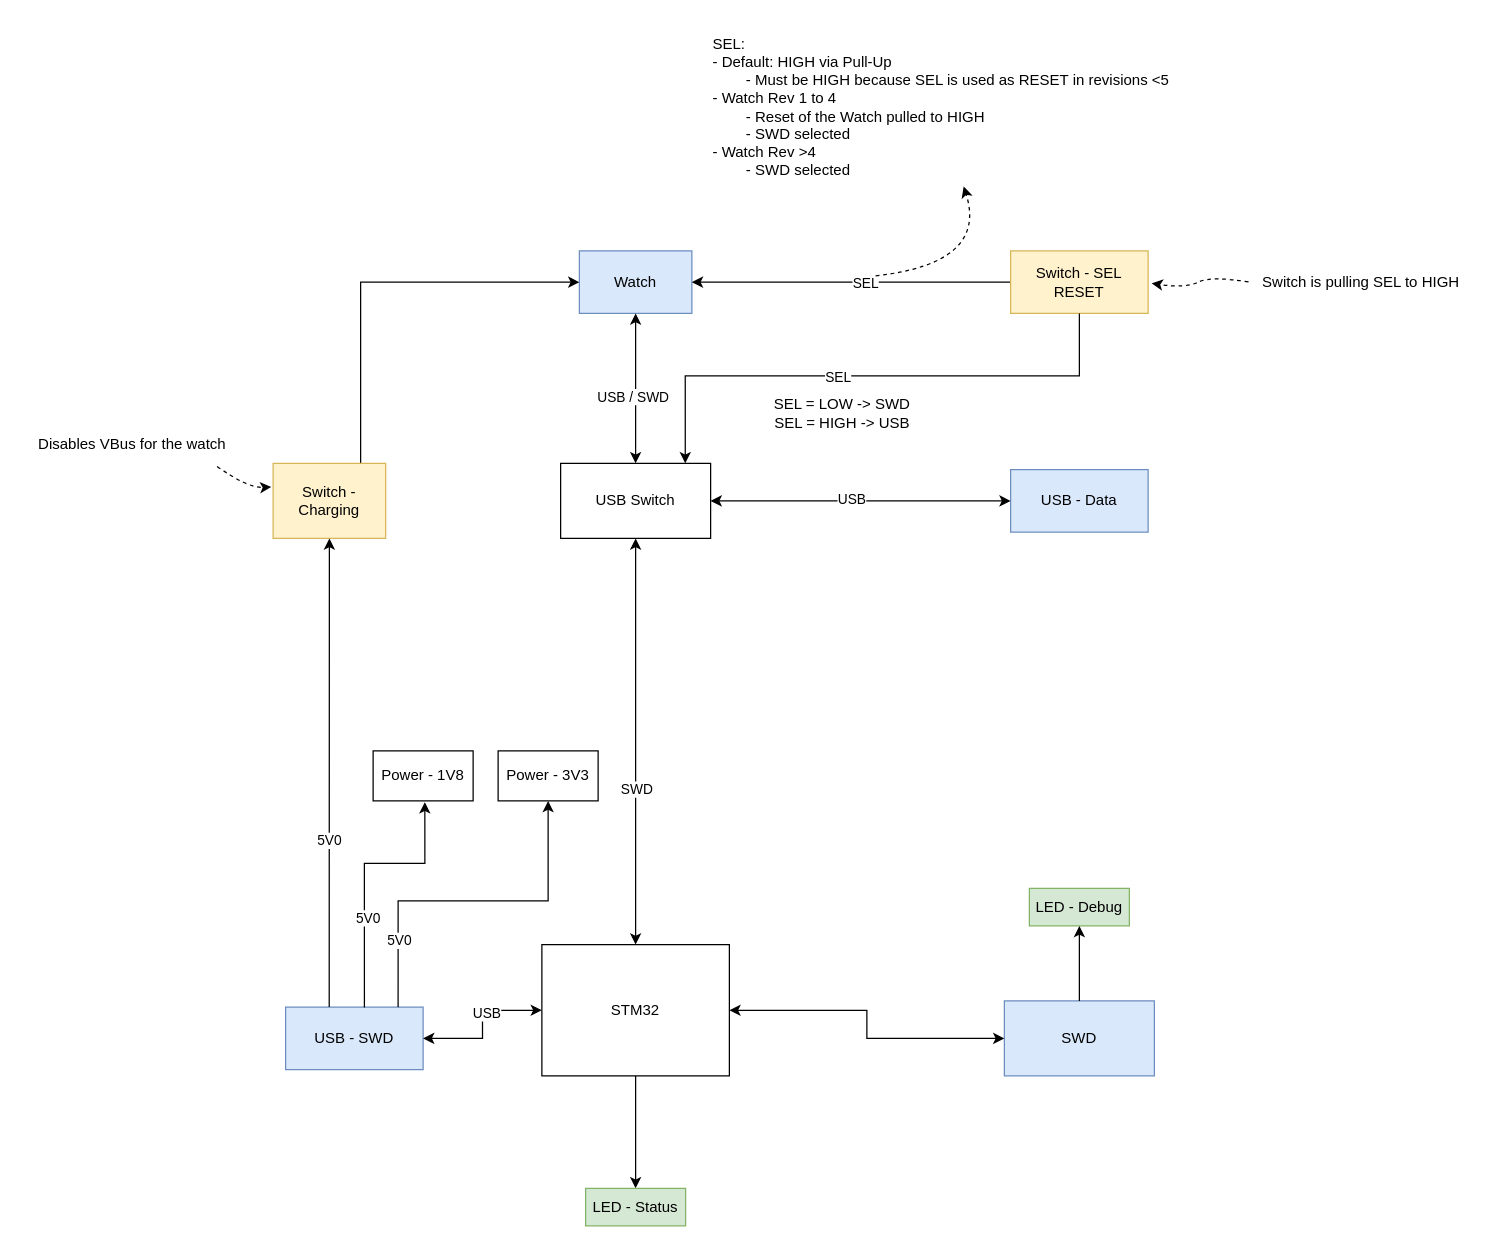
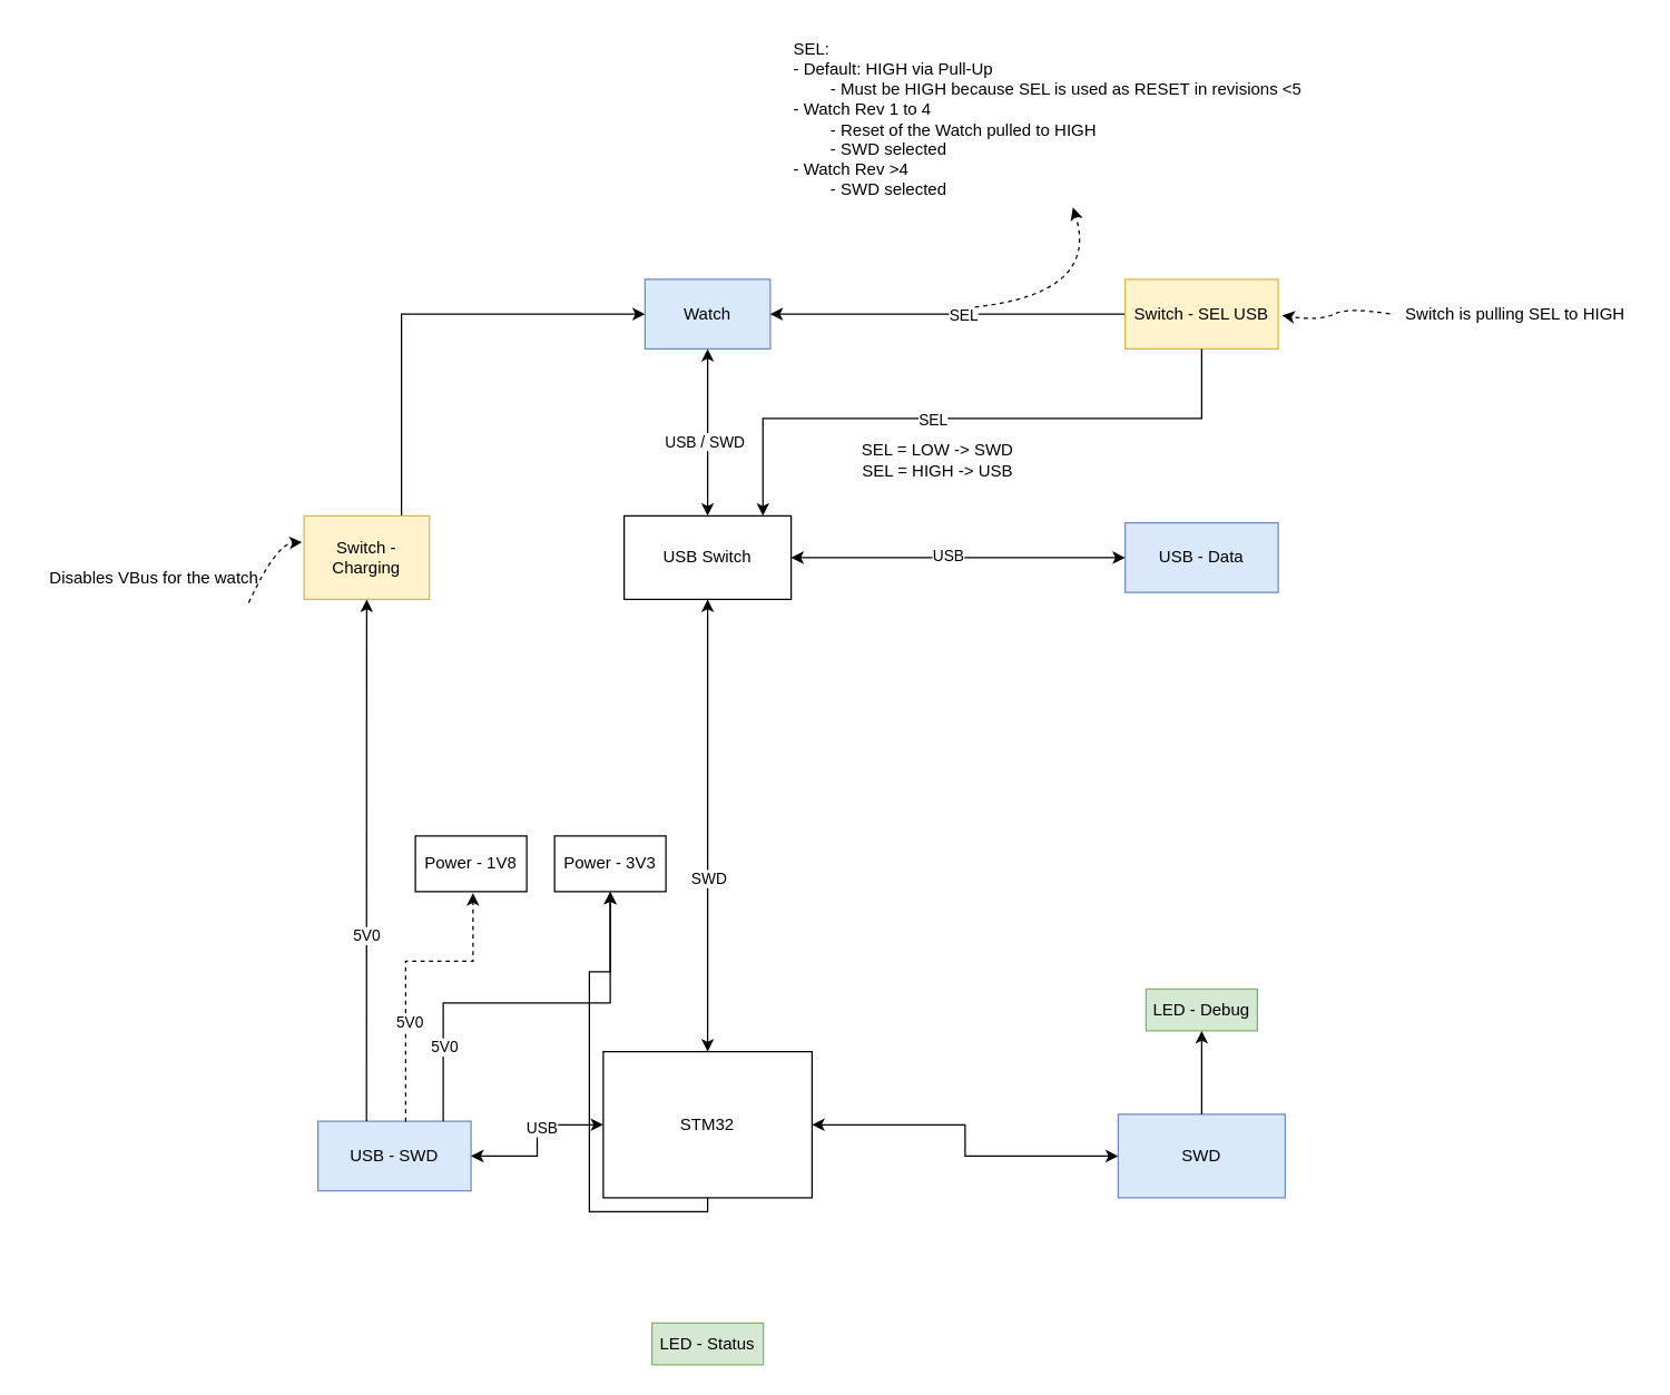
- <mxCell id="19" value="Switch - SEL RESET" style="rounded=0;whiteSpace=wrap;html=1;fillColor=#fff2cc;strokeColor=#d6b656;" parent="1" vertex="1"><mxGeometry x="808" y="200" width="110" height="50" as="geometry" /></mxCell>
+ <mxCell id="19" value="Switch - SEL USB" style="rounded=0;whiteSpace=wrap;html=1;fillColor=#fff2cc;strokeColor=#d6b656;" parent="1" vertex="1"><mxGeometry x="808" y="200" width="110" height="50" as="geometry" /></mxCell>
- <mxCell id="41" value="Disables VBus for the watch" style="text;html=1;align=center;verticalAlign=middle;resizable=0;points=[];autosize=1;strokeColor=none;fillColor=none;" parent="1" vertex="1"><mxGeometry x="20" y="340" width="170" height="30" as="geometry" /></mxCell>
+ <mxCell id="41" value="Disables VBus for the watch" style="text;html=1;align=center;verticalAlign=middle;resizable=0;points=[];autosize=1;strokeColor=none;fillColor=none;" parent="1" vertex="1"><mxGeometry x="25" y="400" width="170" height="30" as="geometry" /></mxCell>
- <mxCell id="24" value="" style="endArrow=classic;html=1;rounded=0;edgeStyle=orthogonalEdgeStyle;exitX=0.573;exitY=0.006;exitDx=0;exitDy=0;exitPerimeter=0;entryX=0.517;entryY=1.025;entryDx=0;entryDy=0;entryPerimeter=0;" parent="1" source="5" target="20" edge="1"><mxGeometry width="50" height="50" relative="1" as="geometry"><mxPoint x="298" y="800" as="sourcePoint" /><mxPoint x="338" y="640" as="targetPoint" /><Array as="points"><mxPoint x="291" y="690" /><mxPoint x="339" y="690" /><mxPoint x="339" y="641" /><mxPoint x="339" y="641" /></Array></mxGeometry></mxCell>
+ <mxCell id="24" value="" style="endArrow=classic;html=1;rounded=0;edgeStyle=orthogonalEdgeStyle;exitX=0.573;exitY=0.006;exitDx=0;exitDy=0;exitPerimeter=0;entryX=0.517;entryY=1.025;entryDx=0;entryDy=0;entryPerimeter=0;dashed=1;" parent="1" source="5" target="20" edge="1"><mxGeometry width="50" height="50" relative="1" as="geometry"><mxPoint x="298" y="800" as="sourcePoint" /><mxPoint x="338" y="640" as="targetPoint" /><Array as="points"><mxPoint x="291" y="690" /><mxPoint x="339" y="690" /><mxPoint x="339" y="641" /><mxPoint x="339" y="641" /></Array></mxGeometry></mxCell>
- <mxCell id="38" value="" style="endArrow=classic;html=1;rounded=0;entryX=0.5;entryY=0;entryDx=0;entryDy=0;exitX=0.5;exitY=1;exitDx=0;exitDy=0;edgeStyle=orthogonalEdgeStyle;" parent="1" source="2" target="39" edge="1"><mxGeometry width="50" height="50" relative="1" as="geometry"><mxPoint x="688" y="1070" as="sourcePoint" /><mxPoint x="853" y="975" as="targetPoint" /></mxGeometry></mxCell>
+ <mxCell id="38" value="" style="endArrow=classic;html=1;rounded=0;exitX=0.5;exitY=1;exitDx=0;exitDy=0;edgeStyle=orthogonalEdgeStyle;" parent="1" source="2" target="21" edge="1"><mxGeometry width="50" height="50" relative="1" as="geometry"><mxPoint x="688" y="1070" as="sourcePoint" /><mxPoint x="853" y="975" as="targetPoint" /></mxGeometry></mxCell>
